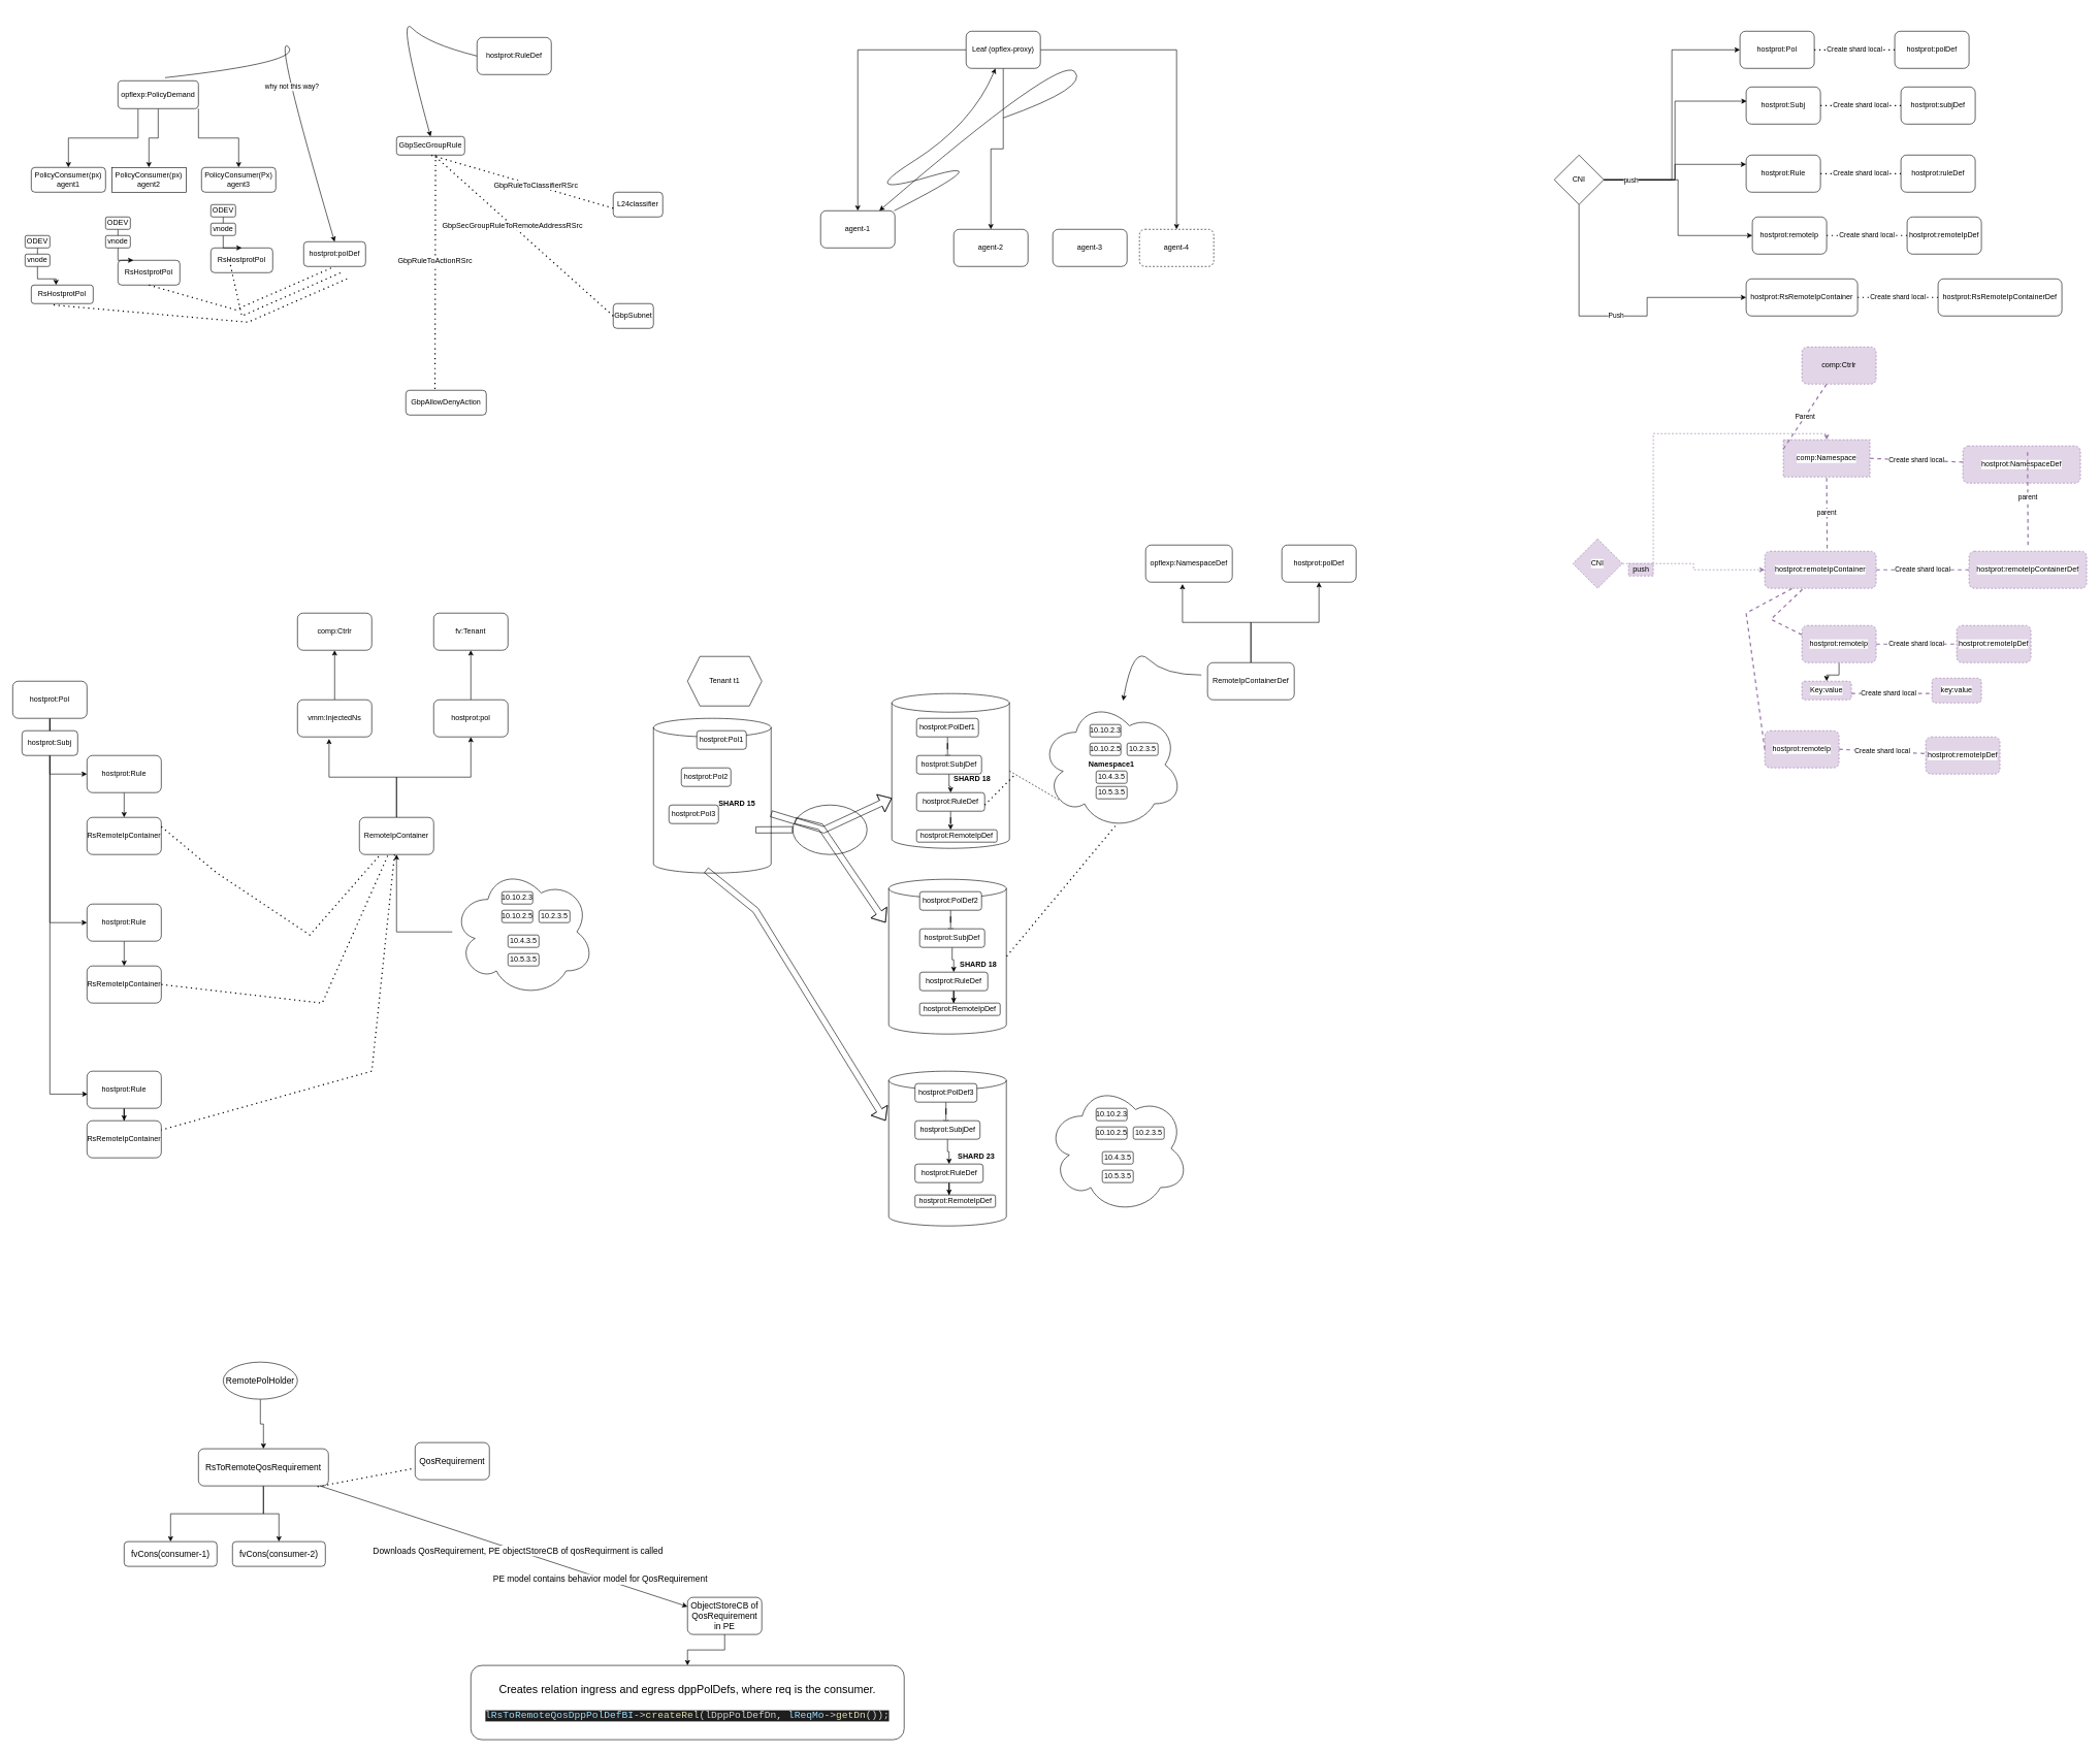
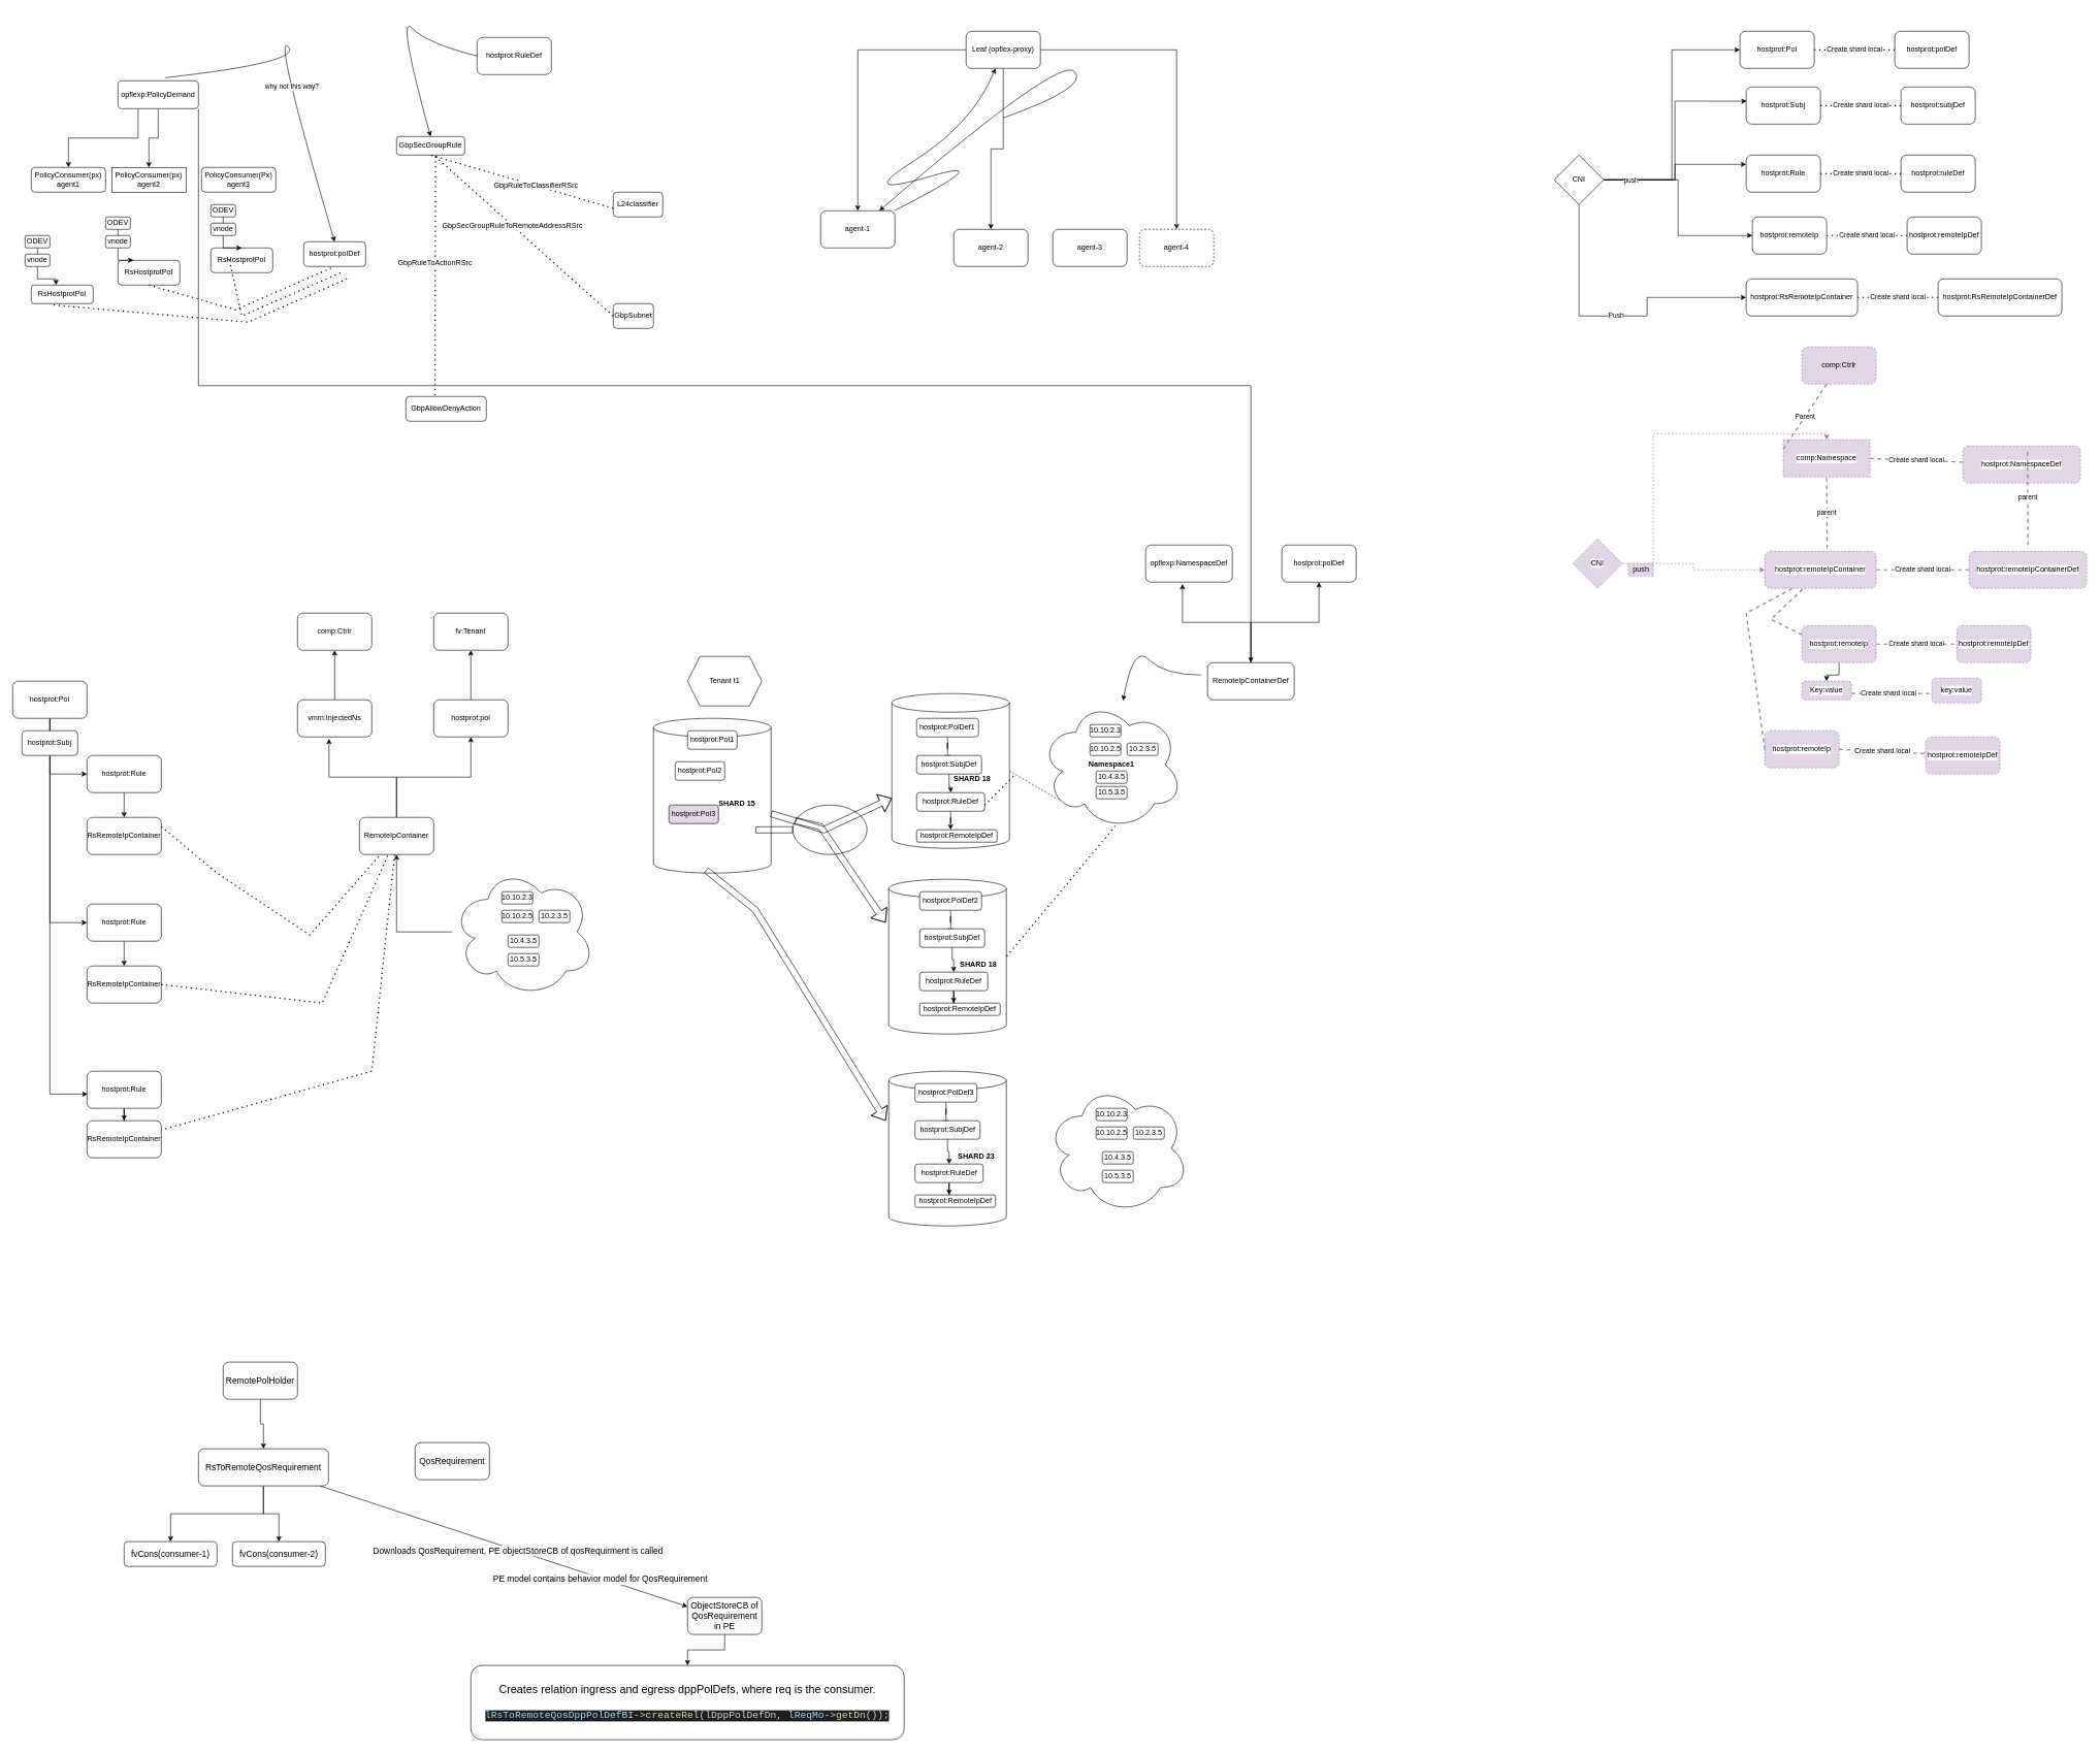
- <mxCell id="93" style="edgeStyle=orthogonalEdgeStyle;rounded=0;orthogonalLoop=1;jettySize=auto;html=1;exitX=1;exitY=1;exitDx=0;exitDy=0;entryX=0.5;entryY=0;entryDx=0;entryDy=0;" parent="1" source="95" target="96" edge="1"><mxGeometry relative="1" as="geometry" /></mxCell>
+ <mxCell id="93" style="edgeStyle=orthogonalEdgeStyle;rounded=0;orthogonalLoop=1;jettySize=auto;html=1;exitX=1;exitY=1;exitDx=0;exitDy=0;" parent="1" source="95" target="85" edge="1"><mxGeometry relative="1" as="geometry" /></mxCell>
- <mxCell id="124" value="GbpAllowDenyAction" style="rounded=1;whiteSpace=wrap;html=1;labelBackgroundColor=#FFFFFF;" parent="1" vertex="1"><mxGeometry x="655" y="630" width="130" height="40" as="geometry" /></mxCell>
+ <mxCell id="124" value="GbpAllowDenyAction" style="rounded=1;whiteSpace=wrap;html=1;labelBackgroundColor=#FFFFFF;" parent="1" vertex="1"><mxGeometry x="655" y="640" width="130" height="40" as="geometry" /></mxCell>
- <mxCell id="38" value="hostprot:Pol1" style="rounded=1;whiteSpace=wrap;html=1;" parent="1" vertex="1"><mxGeometry x="1125" y="1180" width="80" height="30" as="geometry" /></mxCell>
+ <mxCell id="38" value="hostprot:Pol1" style="rounded=1;whiteSpace=wrap;html=1;" parent="1" vertex="1"><mxGeometry x="1110" y="1180" width="80" height="30" as="geometry" /></mxCell>
- <mxCell id="60" value="hostprot:Pol2" style="rounded=1;whiteSpace=wrap;html=1;" parent="1" vertex="1"><mxGeometry x="1100" y="1240" width="80" height="30" as="geometry" /></mxCell>
+ <mxCell id="60" value="hostprot:Pol2" style="rounded=1;whiteSpace=wrap;html=1;" parent="1" vertex="1"><mxGeometry x="1090" y="1230" width="80" height="30" as="geometry" /></mxCell>
- <mxCell id="61" value="hostprot:Pol3" style="rounded=1;whiteSpace=wrap;html=1;" parent="1" vertex="1"><mxGeometry x="1080" y="1300" width="80" height="30" as="geometry" /></mxCell>
+ <mxCell id="61" value="hostprot:Pol3" style="rounded=1;whiteSpace=wrap;html=1;fillColor=#e1d5e7;" parent="1" vertex="1"><mxGeometry x="1080" y="1300" width="80" height="30" as="geometry" /></mxCell>
- <mxCell id="189" value="&lt;font style=&quot;font-size: 14px;&quot;&gt;RemotePolHolder&lt;/font&gt;" style="ellipse;whiteSpace=wrap;html=1;" vertex="1" parent="1"><mxGeometry x="360" y="2200" width="120" height="60" as="geometry" /></mxCell>
+ <mxCell id="189" value="&lt;font style=&quot;font-size: 14px;&quot;&gt;RemotePolHolder&lt;/font&gt;" style="rounded=1;whiteSpace=wrap;html=1;" vertex="1" parent="1"><mxGeometry x="360" y="2200" width="120" height="60" as="geometry" /></mxCell>
- <mxCell id="195" value="" style="endArrow=none;dashed=1;html=1;dashPattern=1 3;strokeWidth=2;rounded=0;fontSize=14;exitX=0.916;exitY=1.021;exitDx=0;exitDy=0;exitPerimeter=0;" edge="1" parent="1" source="192" target="196"><mxGeometry width="50" height="50" relative="1" as="geometry"><mxPoint x="1050" y="2460" as="sourcePoint" /><mxPoint x="730" y="2360" as="targetPoint" /></mxGeometry></mxCell>
